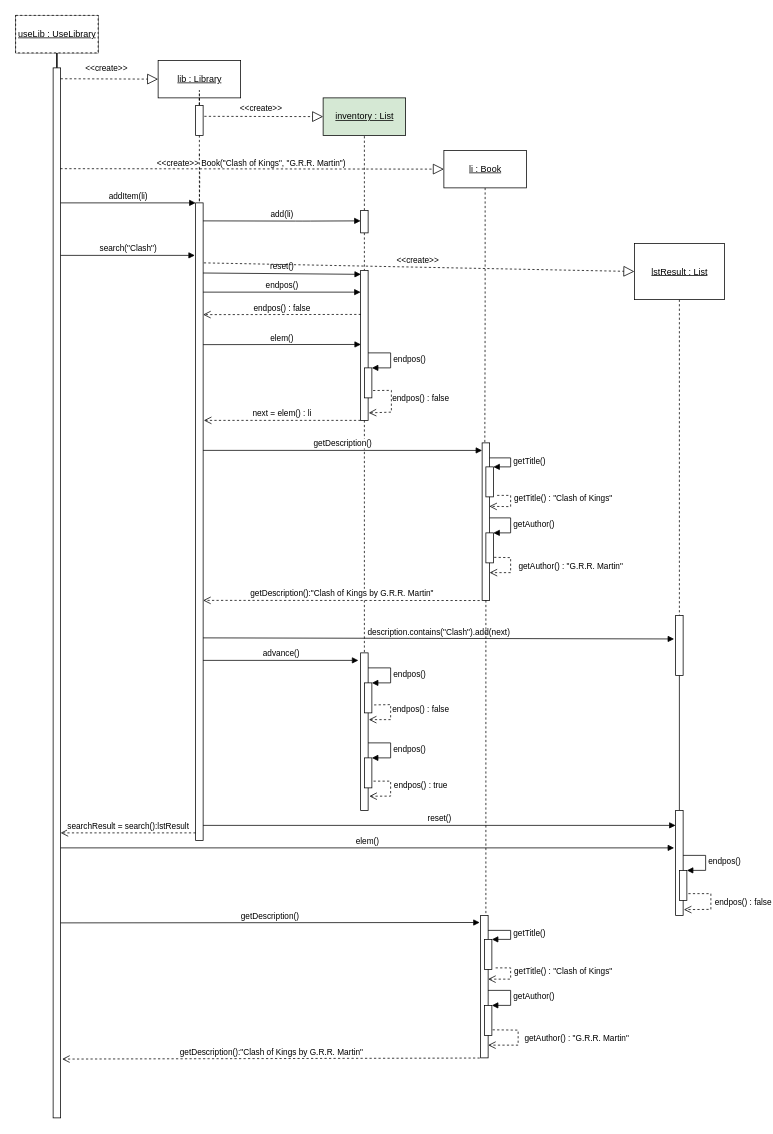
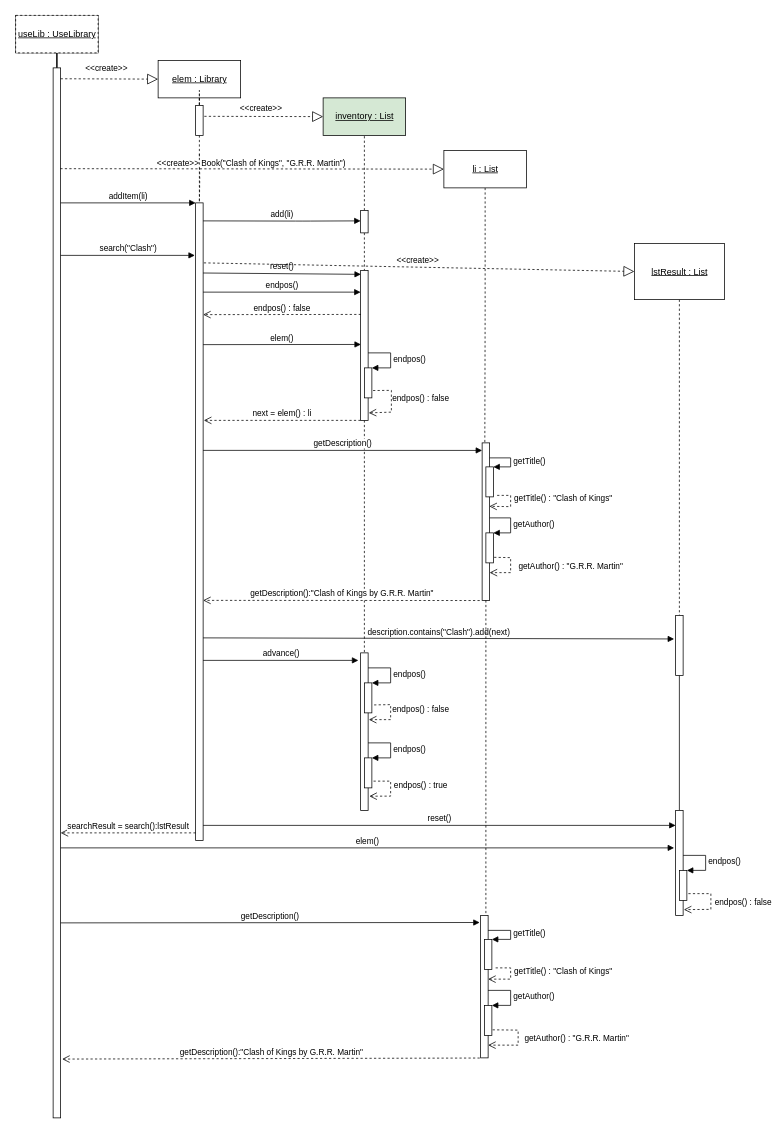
- <mxCell id="7" value="&lt;u&gt;lib : Library&lt;/u&gt;" style="html=1;" vertex="1" parent="1"><mxGeometry x="210" y="80" width="110" height="50" as="geometry" /></mxCell>
+ <mxCell id="7" value="&lt;u&gt;elem : Library&lt;/u&gt;" style="html=1;" vertex="1" parent="1"><mxGeometry x="210" y="80" width="110" height="50" as="geometry" /></mxCell>
- <mxCell id="9" value="&lt;u&gt;li : Book&lt;/u&gt;" style="html=1;" vertex="1" parent="1"><mxGeometry x="591" y="200" width="110" height="50" as="geometry" /></mxCell>
+ <mxCell id="9" value="&lt;u&gt;li : List&lt;/u&gt;" style="html=1;" vertex="1" parent="1"><mxGeometry x="591" y="200" width="110" height="50" as="geometry" /></mxCell>
